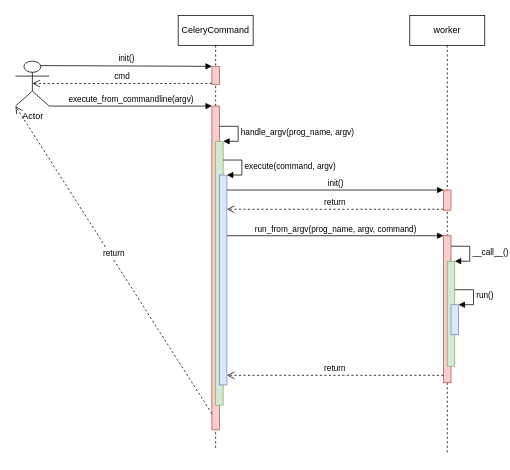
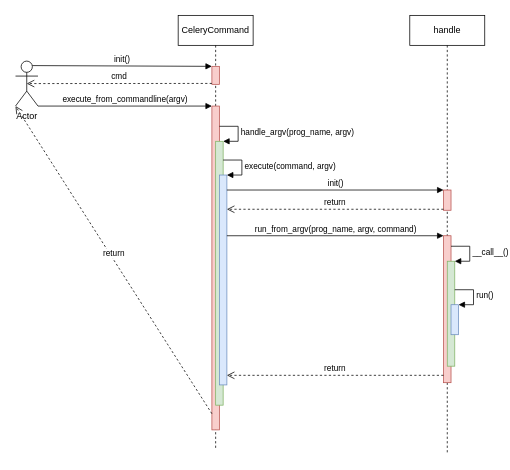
- <mxCell id="13" value="worker" style="shape=umlLifeline;perimeter=lifelinePerimeter;whiteSpace=wrap;html=1;container=1;collapsible=0;recursiveResize=0;outlineConnect=0;" vertex="1" parent="1"><mxGeometry x="546" y="20" width="100" height="585" as="geometry" /></mxCell>
+ <mxCell id="13" value="handle" style="shape=umlLifeline;perimeter=lifelinePerimeter;whiteSpace=wrap;html=1;container=1;collapsible=0;recursiveResize=0;outlineConnect=0;" vertex="1" parent="1"><mxGeometry x="546" y="20" width="100" height="585" as="geometry" /></mxCell>
- <mxCell id="9" value="Actor" style="shape=umlActor;verticalLabelPosition=bottom;labelBackgroundColor=#ffffff;verticalAlign=top;html=1;" vertex="1" parent="1"><mxGeometry x="20" y="81" width="45" height="60" as="geometry" /></mxCell>
+ <mxCell id="9" value="Actor" style="shape=umlActor;verticalLabelPosition=bottom;labelBackgroundColor=#ffffff;verticalAlign=top;html=1;" vertex="1" parent="1"><mxGeometry x="20" y="81" width="30" height="60" as="geometry" /></mxCell>
